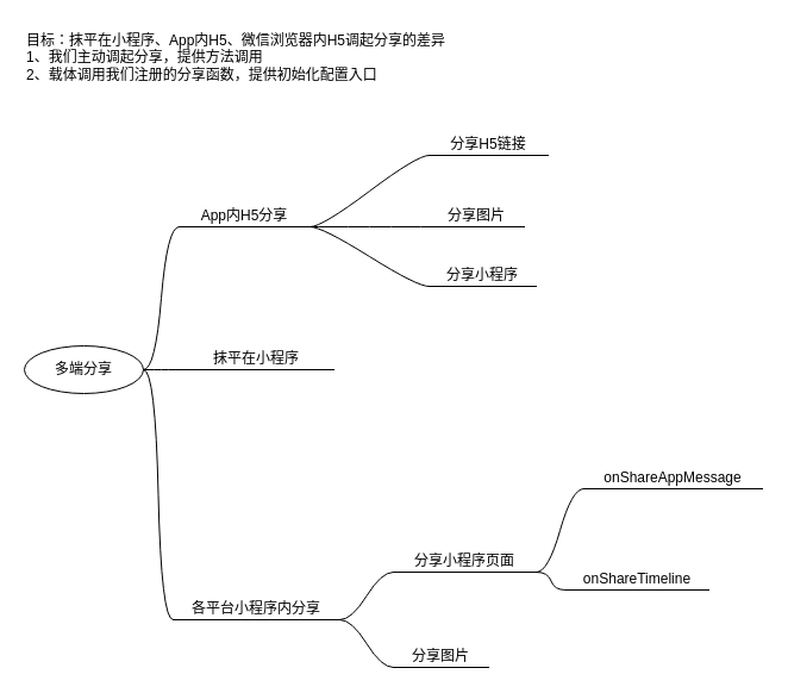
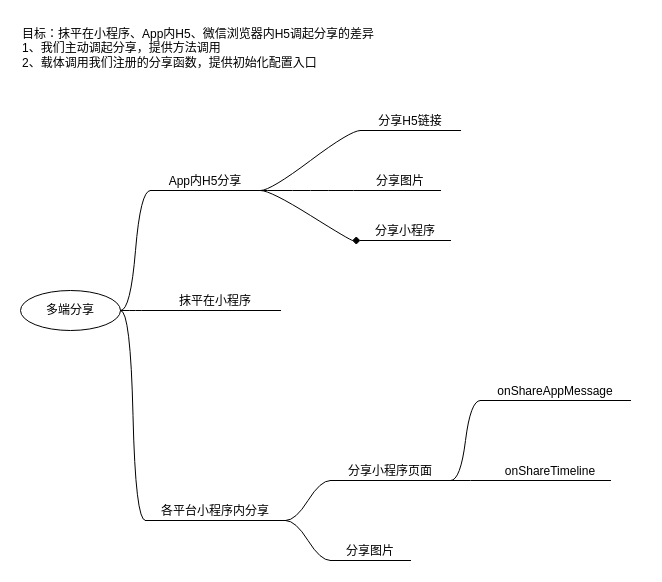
- <mxCell id="12" value="" style="edgeStyle=entityRelationEdgeStyle;startArrow=none;endArrow=none;segment=10;curved=1;rounded=0;exitX=1;exitY=1;exitDx=0;exitDy=0;strokeColor=#000000;" edge="1" target="11" parent="1" source="3"><mxGeometry relative="1" as="geometry"><mxPoint x="450" y="340" as="sourcePoint" /></mxGeometry></mxCell>
+ <mxCell id="12" value="" style="edgeStyle=entityRelationEdgeStyle;startArrow=none;endArrow=diamond;segment=10;curved=1;rounded=0;exitX=1;exitY=1;exitDx=0;exitDy=0;strokeColor=#000000;" edge="1" target="11" parent="1" source="3"><mxGeometry relative="1" as="geometry"><mxPoint x="450" y="340" as="sourcePoint" /></mxGeometry></mxCell>
- <mxCell id="18" value="onShareAppMessage" style="whiteSpace=wrap;html=1;shape=partialRectangle;top=0;left=0;bottom=1;right=0;points=[[0,1],[1,1]];fillColor=none;align=center;verticalAlign=bottom;routingCenterY=0.5;snapToPoint=1;recursiveResize=0;autosize=1;treeFolding=1;treeMoving=1;newEdgeStyle={&quot;edgeStyle&quot;:&quot;entityRelationEdgeStyle&quot;,&quot;startArrow&quot;:&quot;none&quot;,&quot;endArrow&quot;:&quot;none&quot;,&quot;segment&quot;:10,&quot;curved&quot;:1};strokeColor=#000000;" vertex="1" parent="1"><mxGeometry x="490" y="390" width="150" height="20" as="geometry" /></mxCell>
+ <mxCell id="18" value="onShareAppMessage" style="whiteSpace=wrap;html=1;shape=partialRectangle;top=0;left=0;bottom=1;right=0;points=[[0,1],[1,1]];fillColor=none;align=center;verticalAlign=bottom;routingCenterY=0.5;snapToPoint=1;recursiveResize=0;autosize=1;treeFolding=1;treeMoving=1;newEdgeStyle={&quot;edgeStyle&quot;:&quot;entityRelationEdgeStyle&quot;,&quot;startArrow&quot;:&quot;none&quot;,&quot;endArrow&quot;:&quot;none&quot;,&quot;segment&quot;:10,&quot;curved&quot;:1};strokeColor=#000000;" vertex="1" parent="1"><mxGeometry x="480" y="380" width="150" height="20" as="geometry" /></mxCell>
- <mxCell id="20" value="onShareTimeline" style="whiteSpace=wrap;html=1;shape=partialRectangle;top=0;left=0;bottom=1;right=0;points=[[0,1],[1,1]];fillColor=none;align=center;verticalAlign=bottom;routingCenterY=0.5;snapToPoint=1;recursiveResize=0;autosize=1;treeFolding=1;treeMoving=1;newEdgeStyle={&quot;edgeStyle&quot;:&quot;entityRelationEdgeStyle&quot;,&quot;startArrow&quot;:&quot;none&quot;,&quot;endArrow&quot;:&quot;none&quot;,&quot;segment&quot;:10,&quot;curved&quot;:1};strokeColor=#000000;" vertex="1" parent="1"><mxGeometry x="475" y="475" width="120" height="20" as="geometry" /></mxCell>
+ <mxCell id="20" value="onShareTimeline" style="whiteSpace=wrap;html=1;shape=partialRectangle;top=0;left=0;bottom=1;right=0;points=[[0,1],[1,1]];fillColor=none;align=center;verticalAlign=bottom;routingCenterY=0.5;snapToPoint=1;recursiveResize=0;autosize=1;treeFolding=1;treeMoving=1;newEdgeStyle={&quot;edgeStyle&quot;:&quot;entityRelationEdgeStyle&quot;,&quot;startArrow&quot;:&quot;none&quot;,&quot;endArrow&quot;:&quot;none&quot;,&quot;segment&quot;:10,&quot;curved&quot;:1};strokeColor=#000000;" vertex="1" parent="1"><mxGeometry x="490" y="460" width="120" height="20" as="geometry" /></mxCell>
